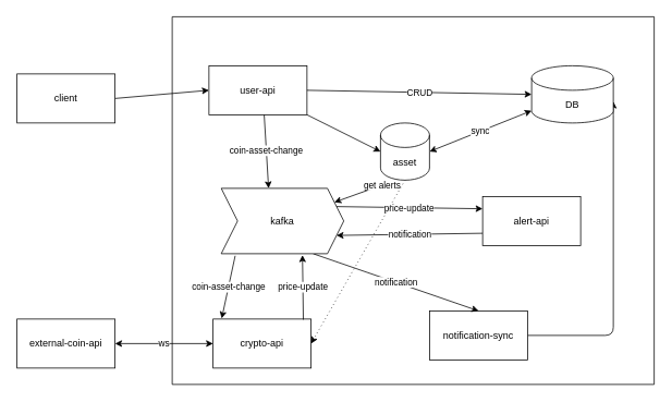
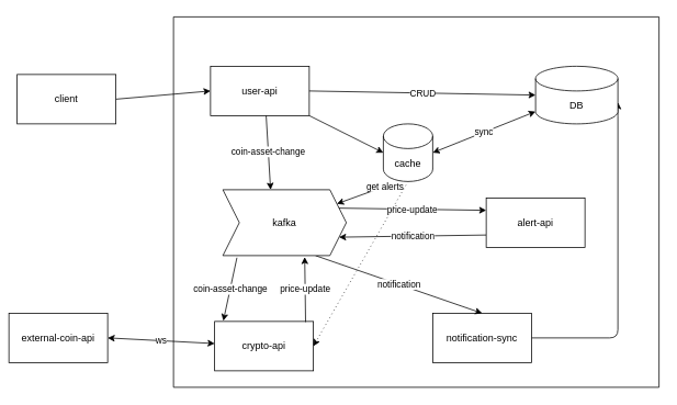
- <mxCell id="20" value="asset" style="shape=cylinder3;whiteSpace=wrap;html=1;boundedLbl=1;backgroundOutline=1;size=15;" parent="3" vertex="1"><mxGeometry x="255" y="130" width="60" height="70" as="geometry" /></mxCell>
+ <mxCell id="20" value="cache" style="shape=cylinder3;whiteSpace=wrap;html=1;boundedLbl=1;backgroundOutline=1;size=15;" parent="3" vertex="1"><mxGeometry x="255" y="130" width="60" height="70" as="geometry" /></mxCell>
- <mxCell id="24" value="external-coin-api" style="rounded=0;whiteSpace=wrap;html=1;" parent="1" vertex="1"><mxGeometry x="20" y="390" width="120" height="60" as="geometry" /></mxCell>
+ <mxCell id="24" value="external-coin-api" style="rounded=0;whiteSpace=wrap;html=1;" parent="1" vertex="1"><mxGeometry x="10" y="380" width="120" height="60" as="geometry" /></mxCell>
